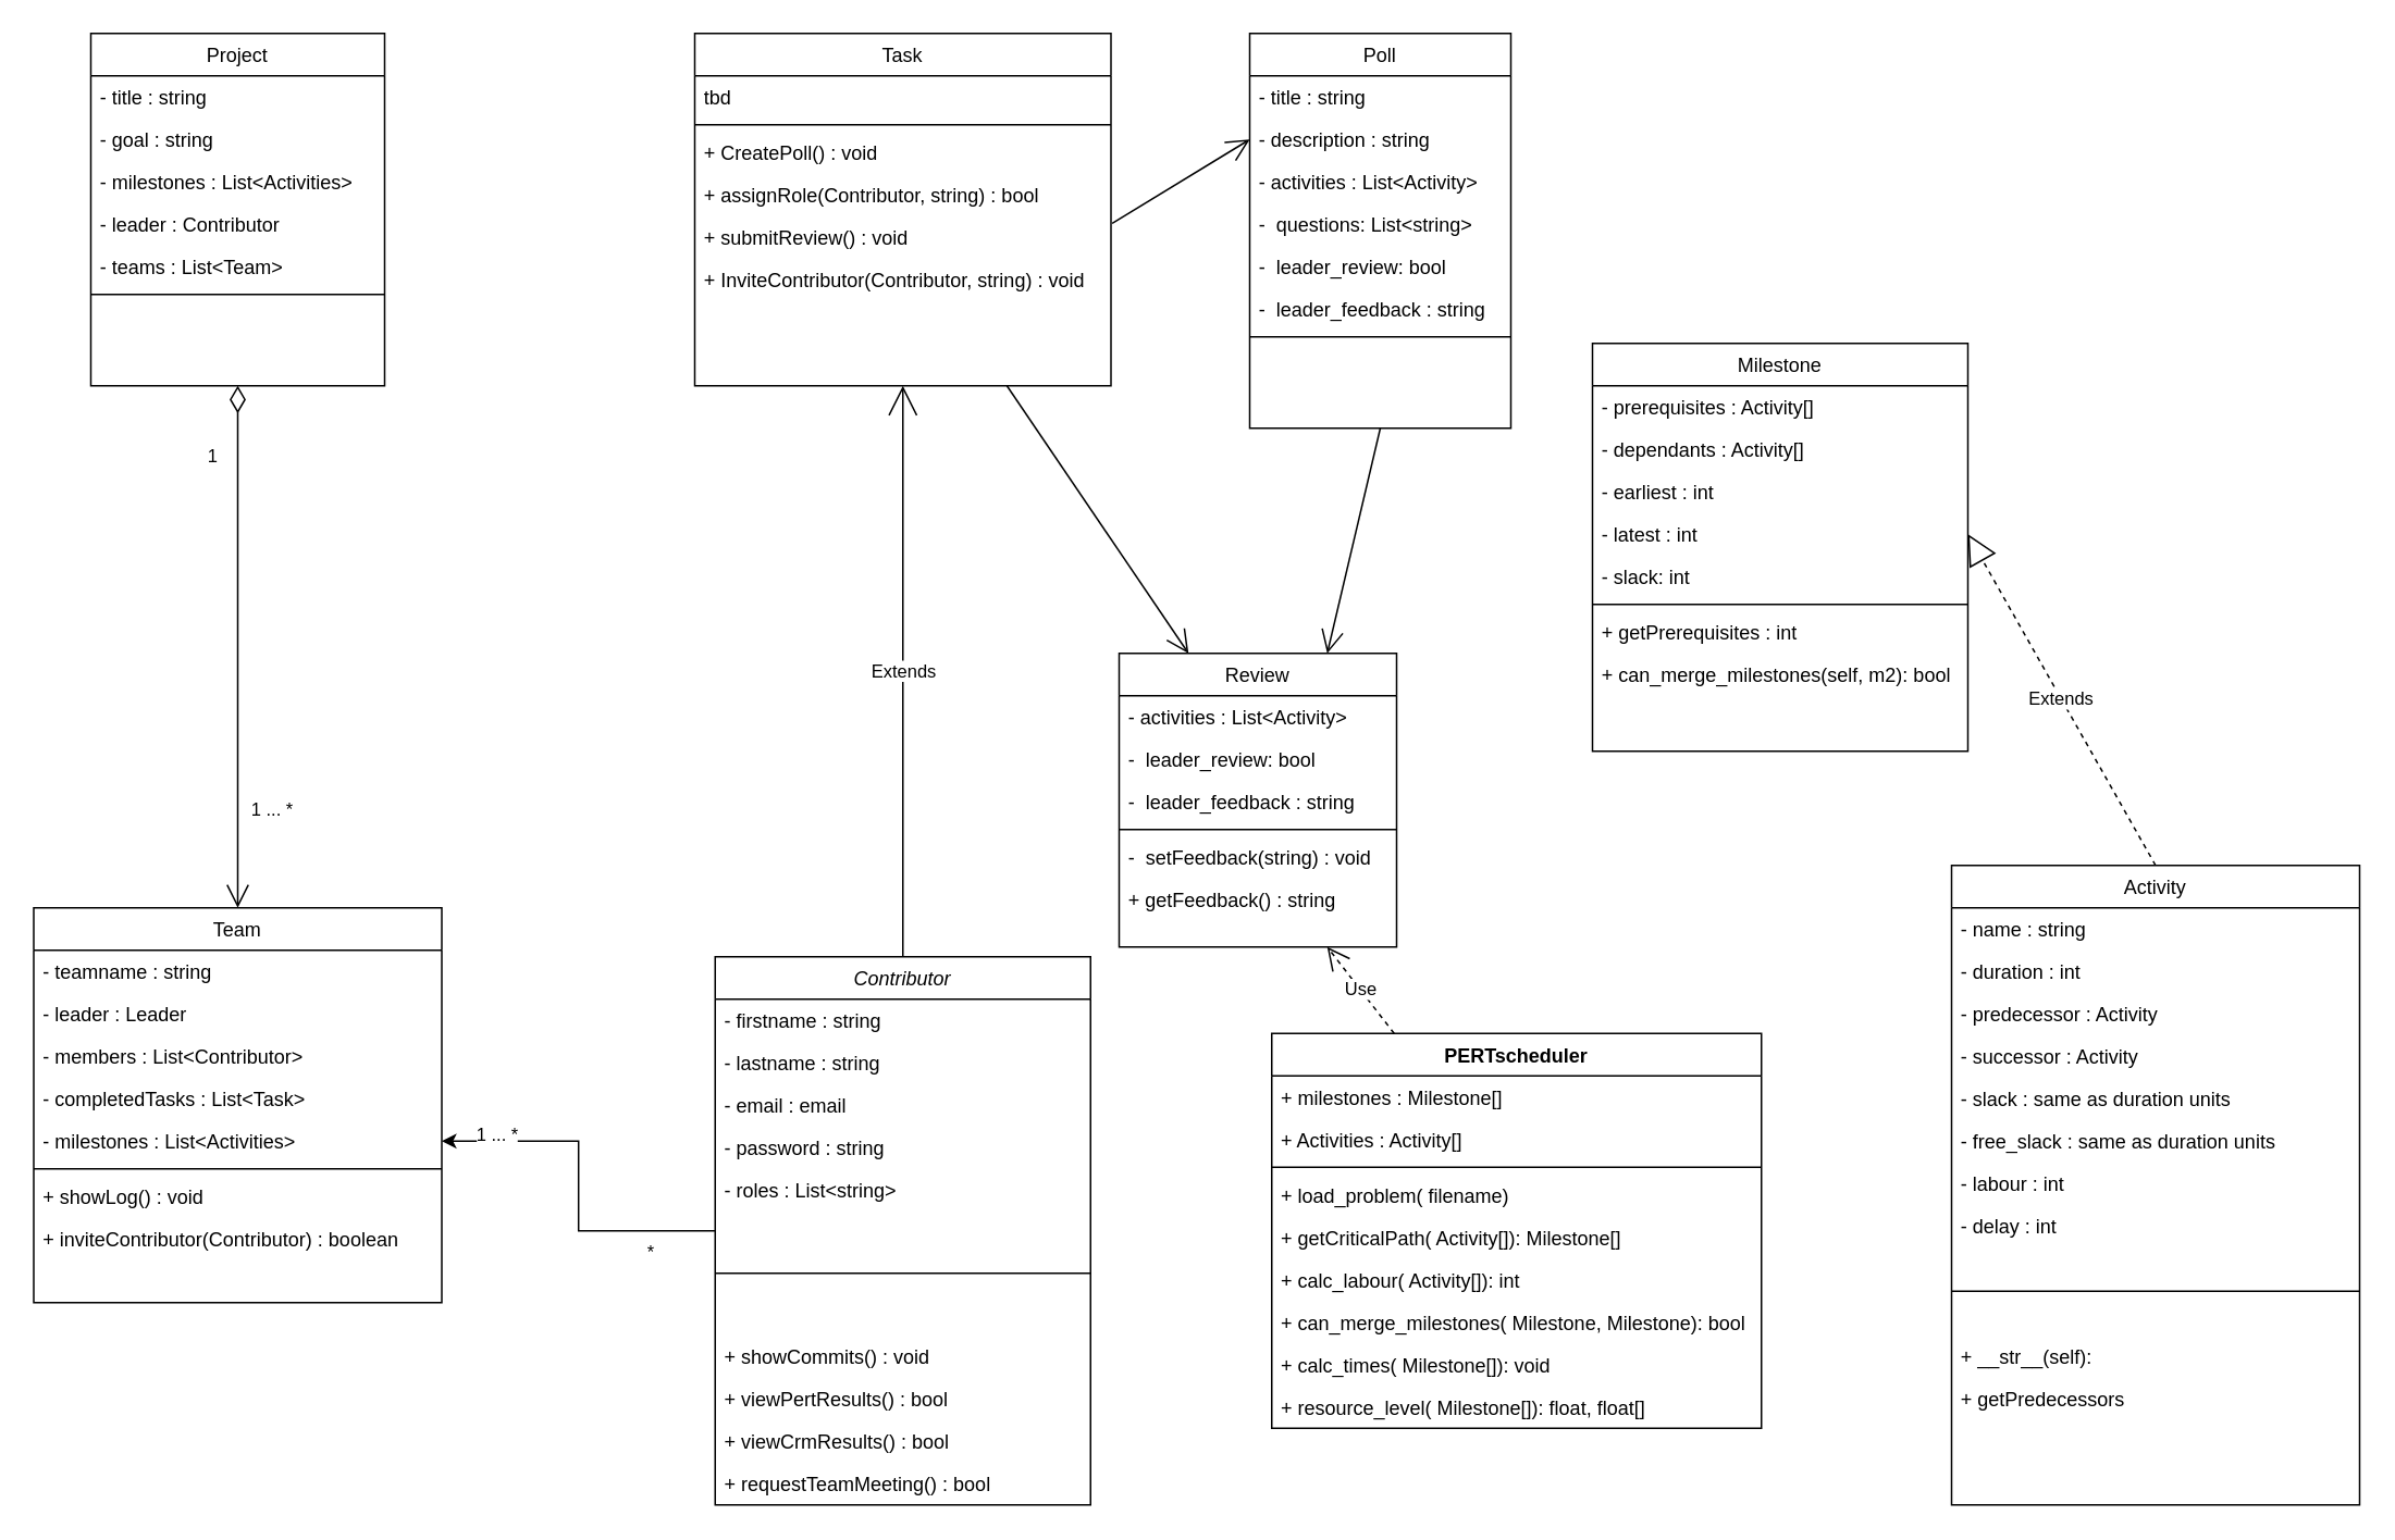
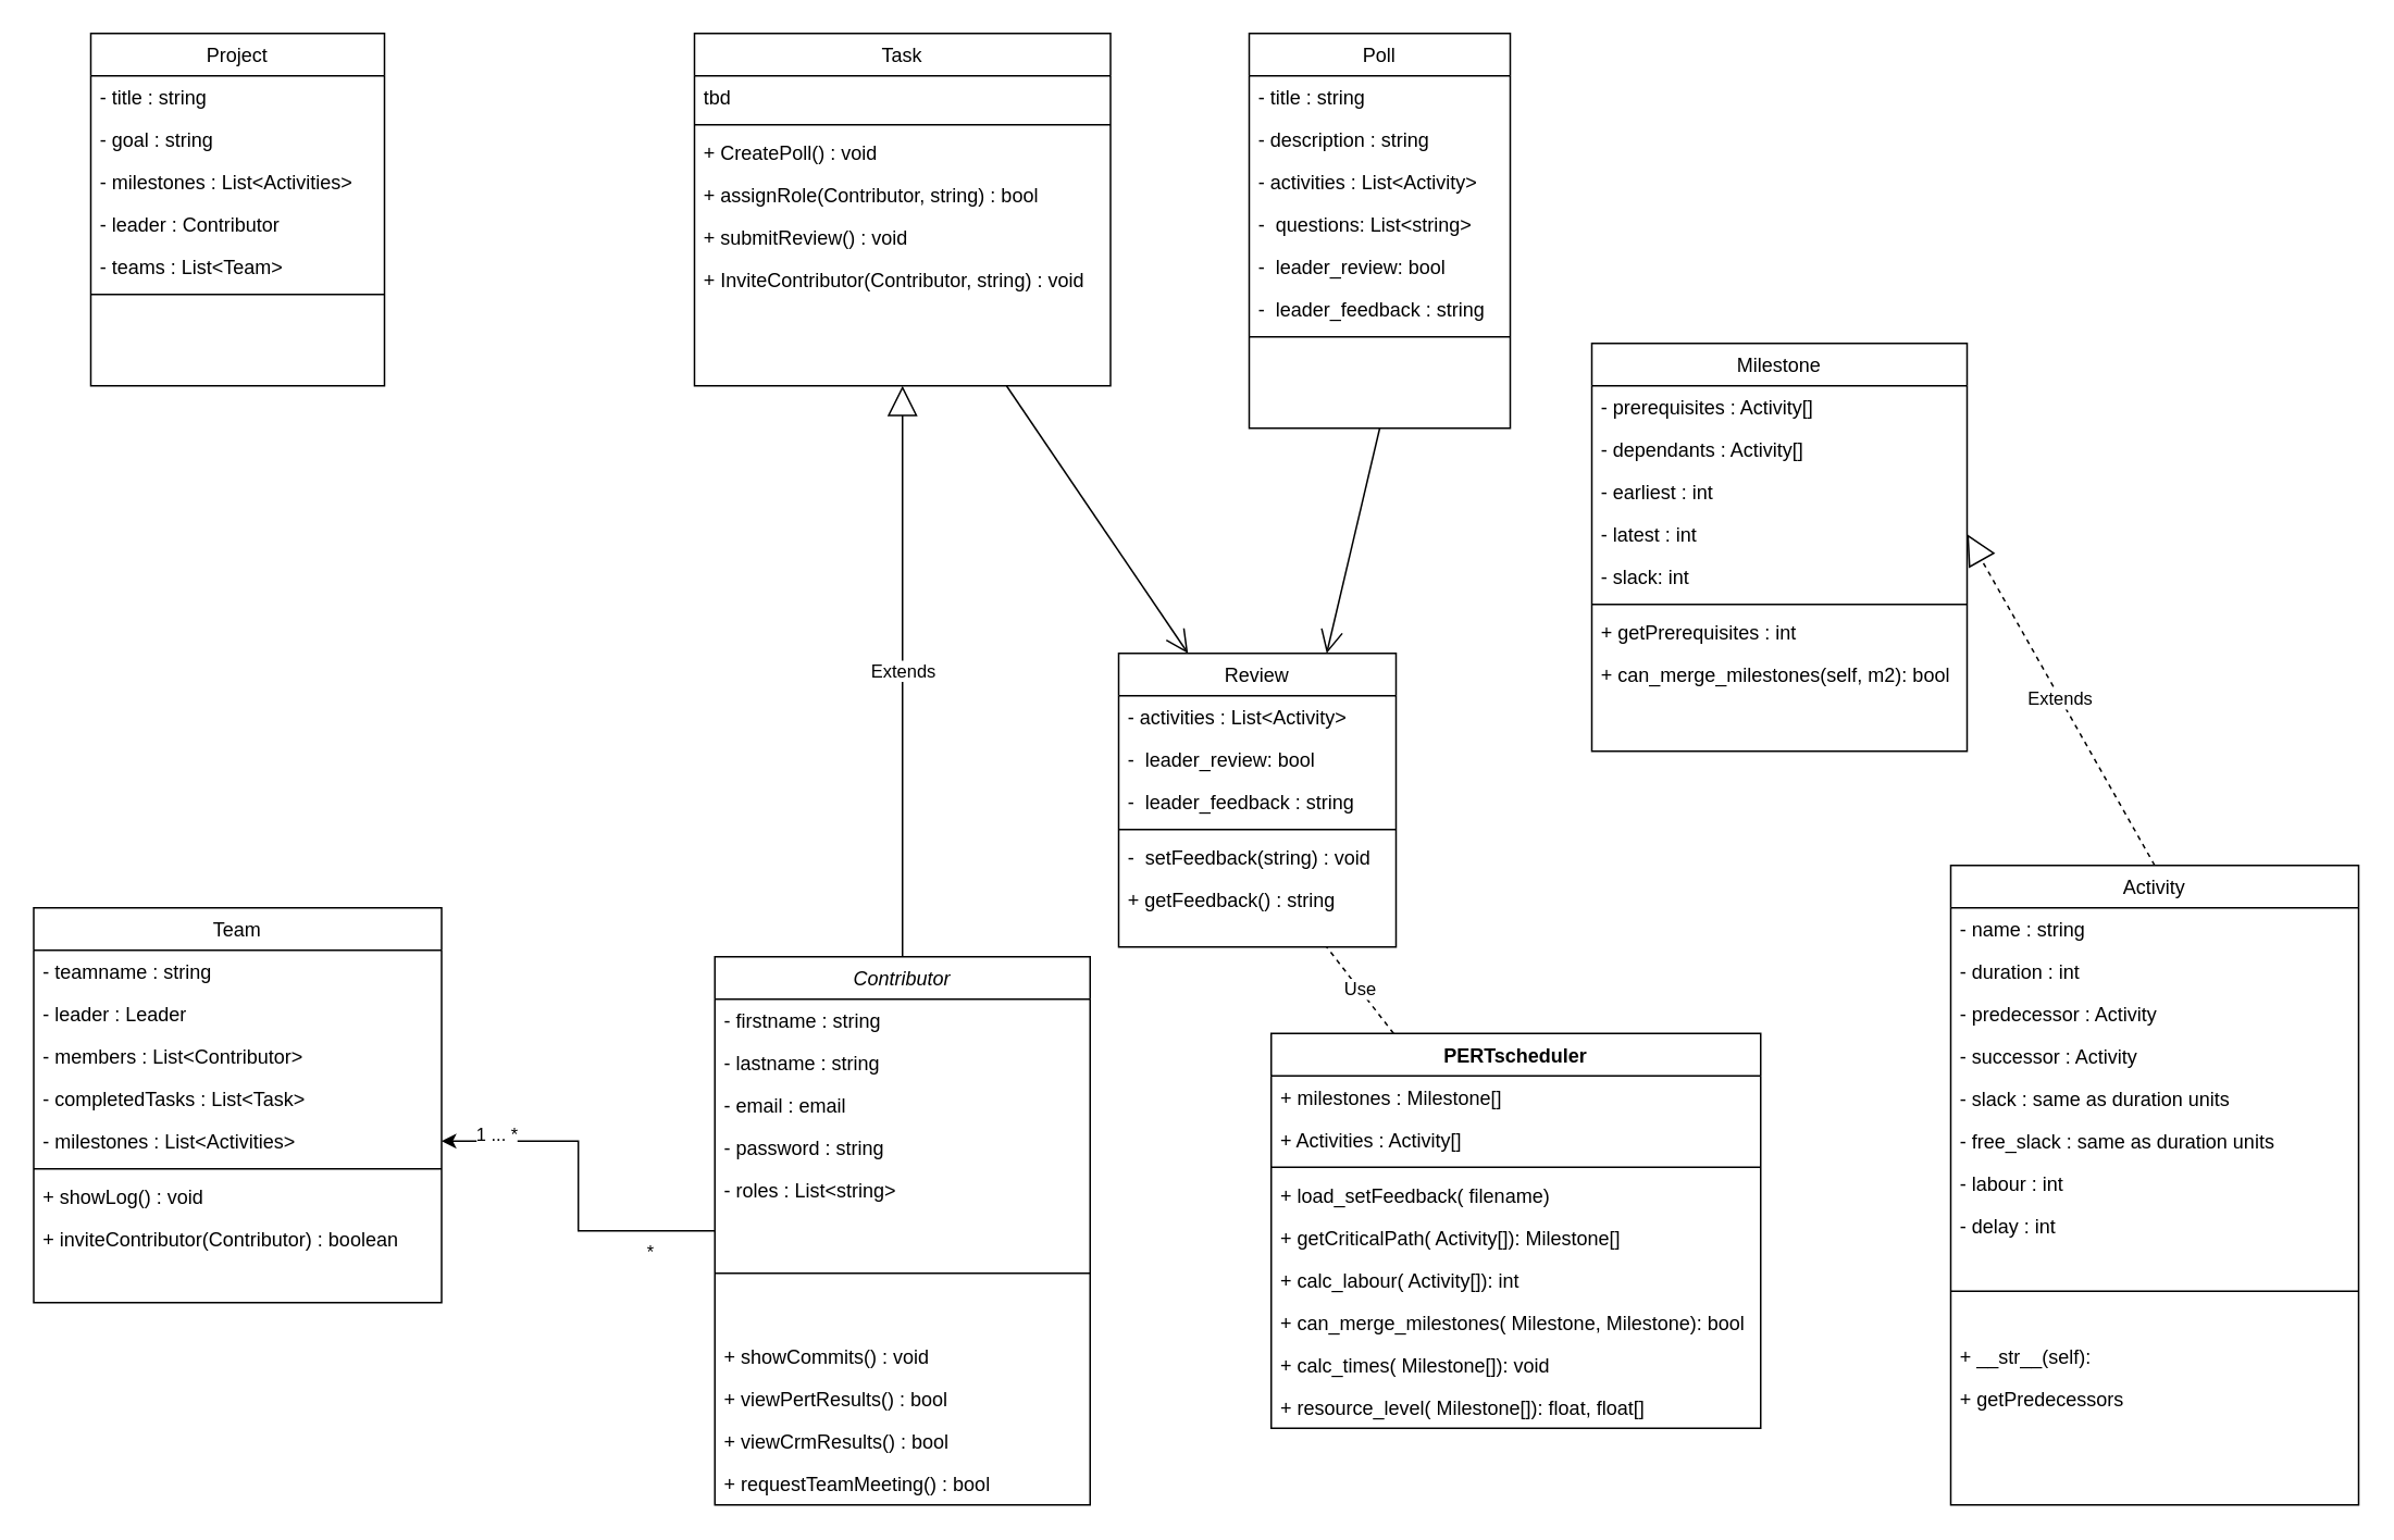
- <mxCell id="78" value="" style="endArrow=open;endFill=1;endSize=12;html=1;exitX=1.003;exitY=1.17;exitDx=0;exitDy=0;exitPerimeter=0;entryX=0;entryY=0.5;entryDx=0;entryDy=0;" parent="1" source="17" target="30" edge="1"><mxGeometry width="160" relative="1" as="geometry"><mxPoint x="915" y="520" as="sourcePoint" /><mxPoint x="1035" y="220" as="targetPoint" /></mxGeometry></mxCell>
- <mxCell id="20" value="Extends" style="endArrow=open;endSize=16;endFill=0;html=1;exitX=0.5;exitY=0;exitDx=0;exitDy=0;entryX=0.5;entryY=1;entryDx=0;entryDy=0;" parent="1" source="2" target="13" edge="1"><mxGeometry width="160" relative="1" as="geometry"><mxPoint x="935" y="720" as="sourcePoint" /><mxPoint x="748" y="640" as="targetPoint" /></mxGeometry></mxCell>
+ <mxCell id="20" value="Extends" style="endArrow=block;endSize=16;endFill=0;html=1;exitX=0.5;exitY=0;exitDx=0;exitDy=0;entryX=0.5;entryY=1;entryDx=0;entryDy=0;" parent="1" source="2" target="13" edge="1"><mxGeometry width="160" relative="1" as="geometry"><mxPoint x="935" y="720" as="sourcePoint" /><mxPoint x="748" y="640" as="targetPoint" /></mxGeometry></mxCell>
- <mxCell id="76" value="1" style="endArrow=open;html=1;endSize=12;startArrow=diamondThin;startSize=14;startFill=0;edgeStyle=orthogonalEdgeStyle;align=left;verticalAlign=bottom;entryX=0.5;entryY=0;entryDx=0;entryDy=0;exitX=0.5;exitY=1;exitDx=0;exitDy=0;" parent="1" source="21" target="55" edge="1"><mxGeometry x="-0.669" y="-20" relative="1" as="geometry"><mxPoint x="223" y="410" as="sourcePoint" /><mxPoint x="325" y="580" as="targetPoint" /><Array as="points"><mxPoint x="145" y="530" /><mxPoint x="145" y="530" /></Array><mxPoint y="-1" as="offset" /></mxGeometry></mxCell>
- <mxCell id="77" value="1 ... *" style="edgeLabel;html=1;align=center;verticalAlign=middle;resizable=0;points=[];" parent="76" vertex="1" connectable="0"><mxGeometry x="0.693" relative="1" as="geometry"><mxPoint x="20.13" y="-11.56" as="offset" /></mxGeometry></mxCell>
- <mxCell id="92" value="Use" style="endArrow=open;endSize=12;dashed=1;html=1;exitX=0.25;exitY=0;exitDx=0;exitDy=0;entryX=0.75;entryY=1;entryDx=0;entryDy=0;" edge="1" parent="1" source="81" target="36"><mxGeometry width="160" relative="1" as="geometry"><mxPoint x="865" y="600" as="sourcePoint" /><mxPoint x="795" y="600" as="targetPoint" /></mxGeometry></mxCell>
+ <mxCell id="92" value="Use" style="endArrow=none;endSize=12;dashed=1;html=1;exitX=0.25;exitY=0;exitDx=0;exitDy=0;entryX=0.75;entryY=1;entryDx=0;entryDy=0;" edge="1" parent="1" source="81" target="36"><mxGeometry width="160" relative="1" as="geometry"><mxPoint x="865" y="600" as="sourcePoint" /><mxPoint x="795" y="600" as="targetPoint" /></mxGeometry></mxCell>
- <mxCell id="85" value="+ load_problem( filename)" style="text;strokeColor=none;fillColor=none;align=left;verticalAlign=top;spacingLeft=4;spacingRight=4;overflow=hidden;rotatable=0;points=[[0,0.5],[1,0.5]];portConstraint=eastwest;" parent="81" vertex="1"><mxGeometry y="86" width="300" height="26" as="geometry" /></mxCell>
+ <mxCell id="85" value="+ load_setFeedback( filename)" style="text;strokeColor=none;fillColor=none;align=left;verticalAlign=top;spacingLeft=4;spacingRight=4;overflow=hidden;rotatable=0;points=[[0,0.5],[1,0.5]];portConstraint=eastwest;" parent="81" vertex="1"><mxGeometry y="86" width="300" height="26" as="geometry" /></mxCell>
